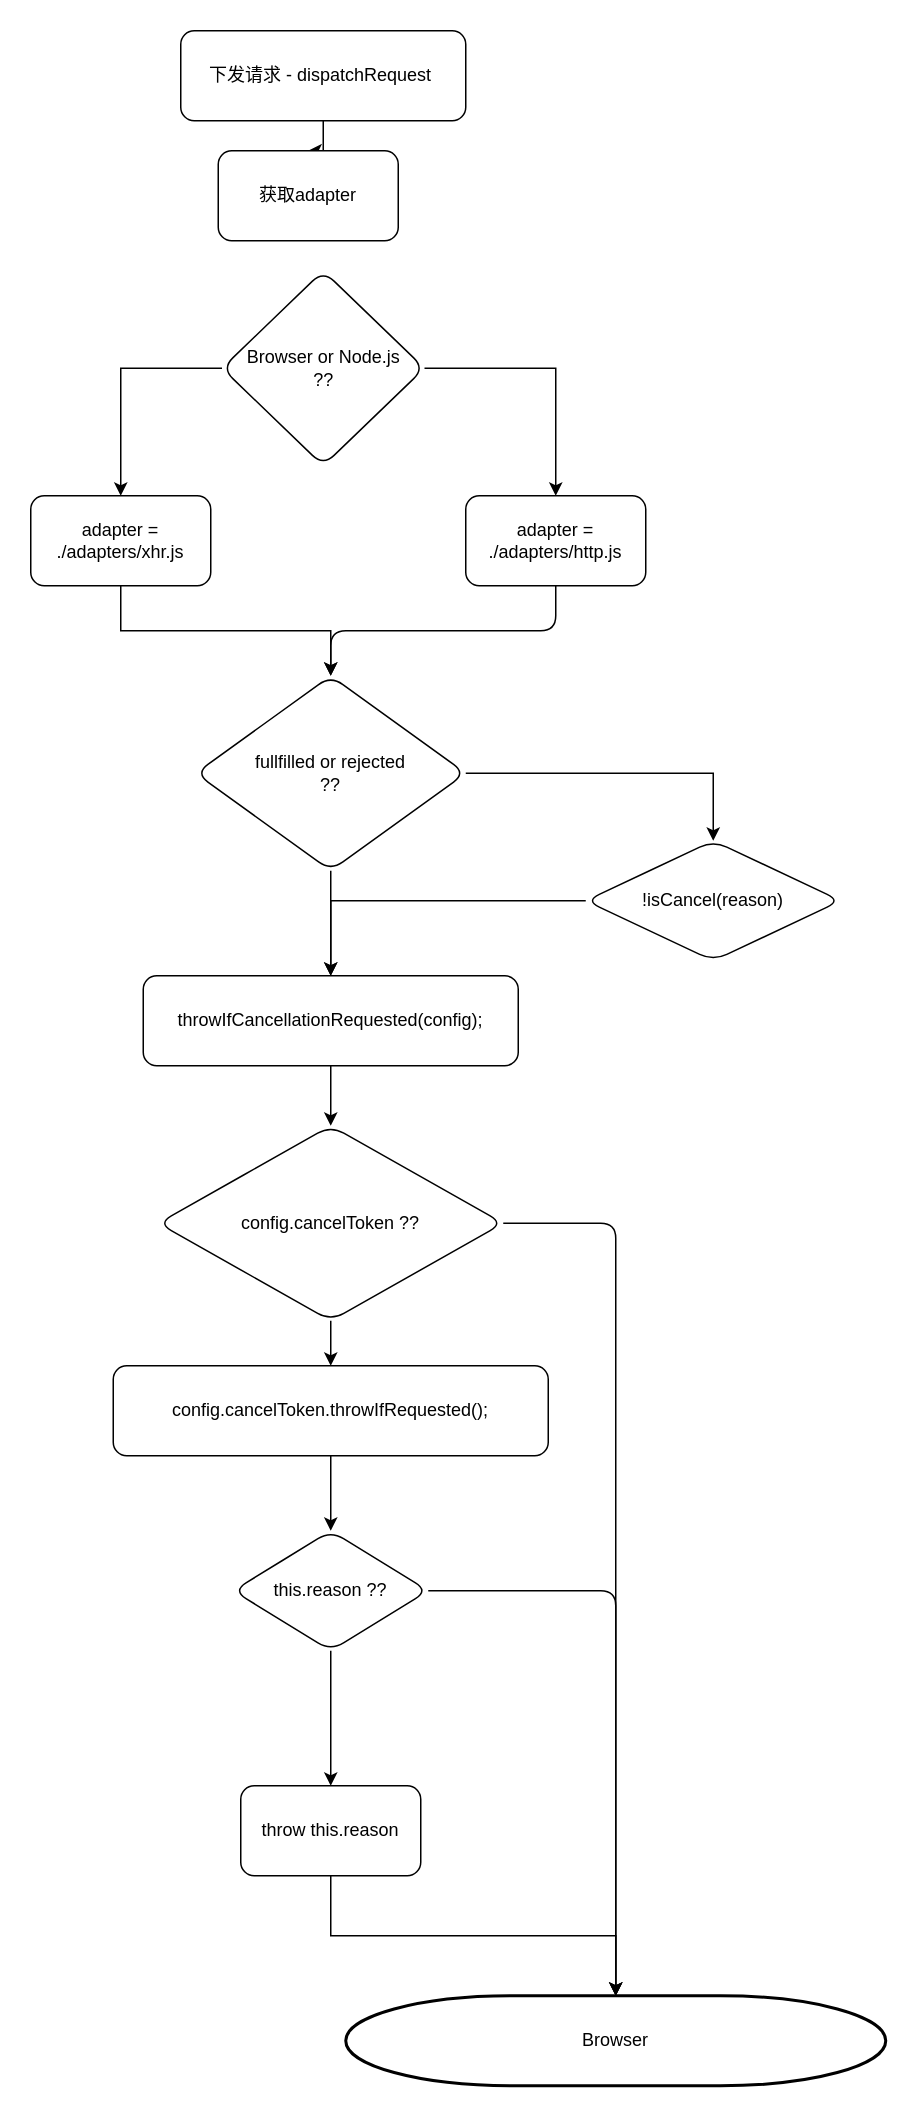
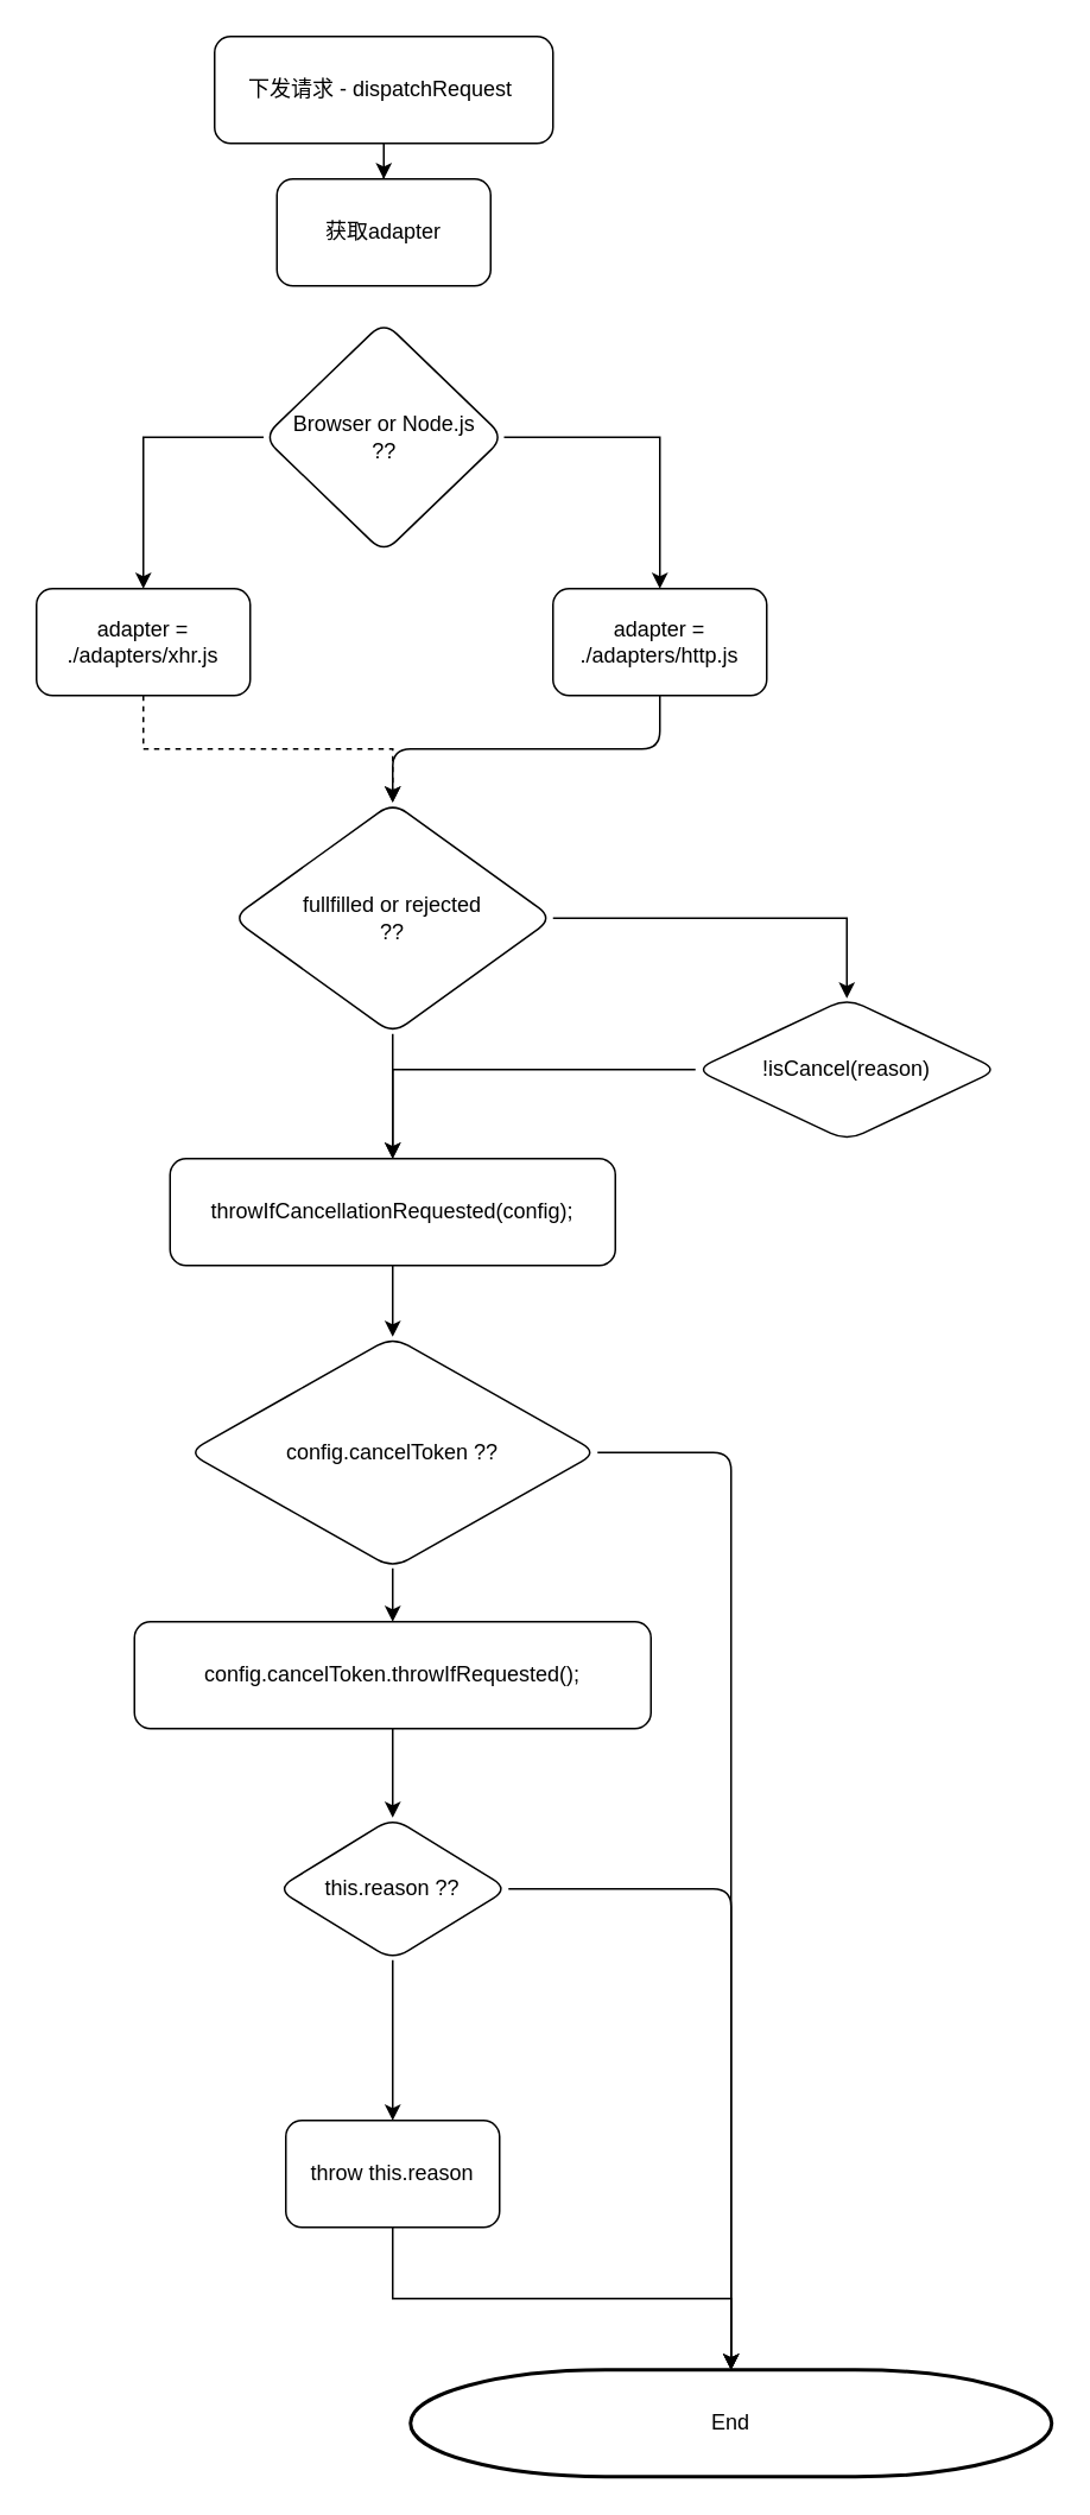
- <mxCell id="4" value="获取adapter" style="whiteSpace=wrap;html=1;rounded=1;" vertex="1" parent="1"><mxGeometry x="145" y="100" width="120" height="60" as="geometry" /></mxCell>
+ <mxCell id="4" value="获取adapter" style="whiteSpace=wrap;html=1;rounded=1;" vertex="1" parent="1"><mxGeometry x="155" y="100" width="120" height="60" as="geometry" /></mxCell>
- <mxCell id="8" value="" style="edgeStyle=orthogonalEdgeStyle;rounded=0;orthogonalLoop=1;jettySize=auto;html=1;" edge="1" parent="1" source="9" target="13"><mxGeometry relative="1" as="geometry" /></mxCell>
+ <mxCell id="8" value="" style="edgeStyle=orthogonalEdgeStyle;rounded=0;orthogonalLoop=1;jettySize=auto;html=1;dashed=1;" edge="1" parent="1" source="9" target="13"><mxGeometry relative="1" as="geometry" /></mxCell>
- <mxCell id="27" value="Browser" style="strokeWidth=2;html=1;shape=mxgraph.flowchart.terminator;whiteSpace=wrap;" vertex="1" parent="1"><mxGeometry x="230" y="1330" width="360" height="60" as="geometry" /></mxCell>
+ <mxCell id="27" value="End" style="strokeWidth=2;html=1;shape=mxgraph.flowchart.terminator;whiteSpace=wrap;" vertex="1" parent="1"><mxGeometry x="230" y="1330" width="360" height="60" as="geometry" /></mxCell>
